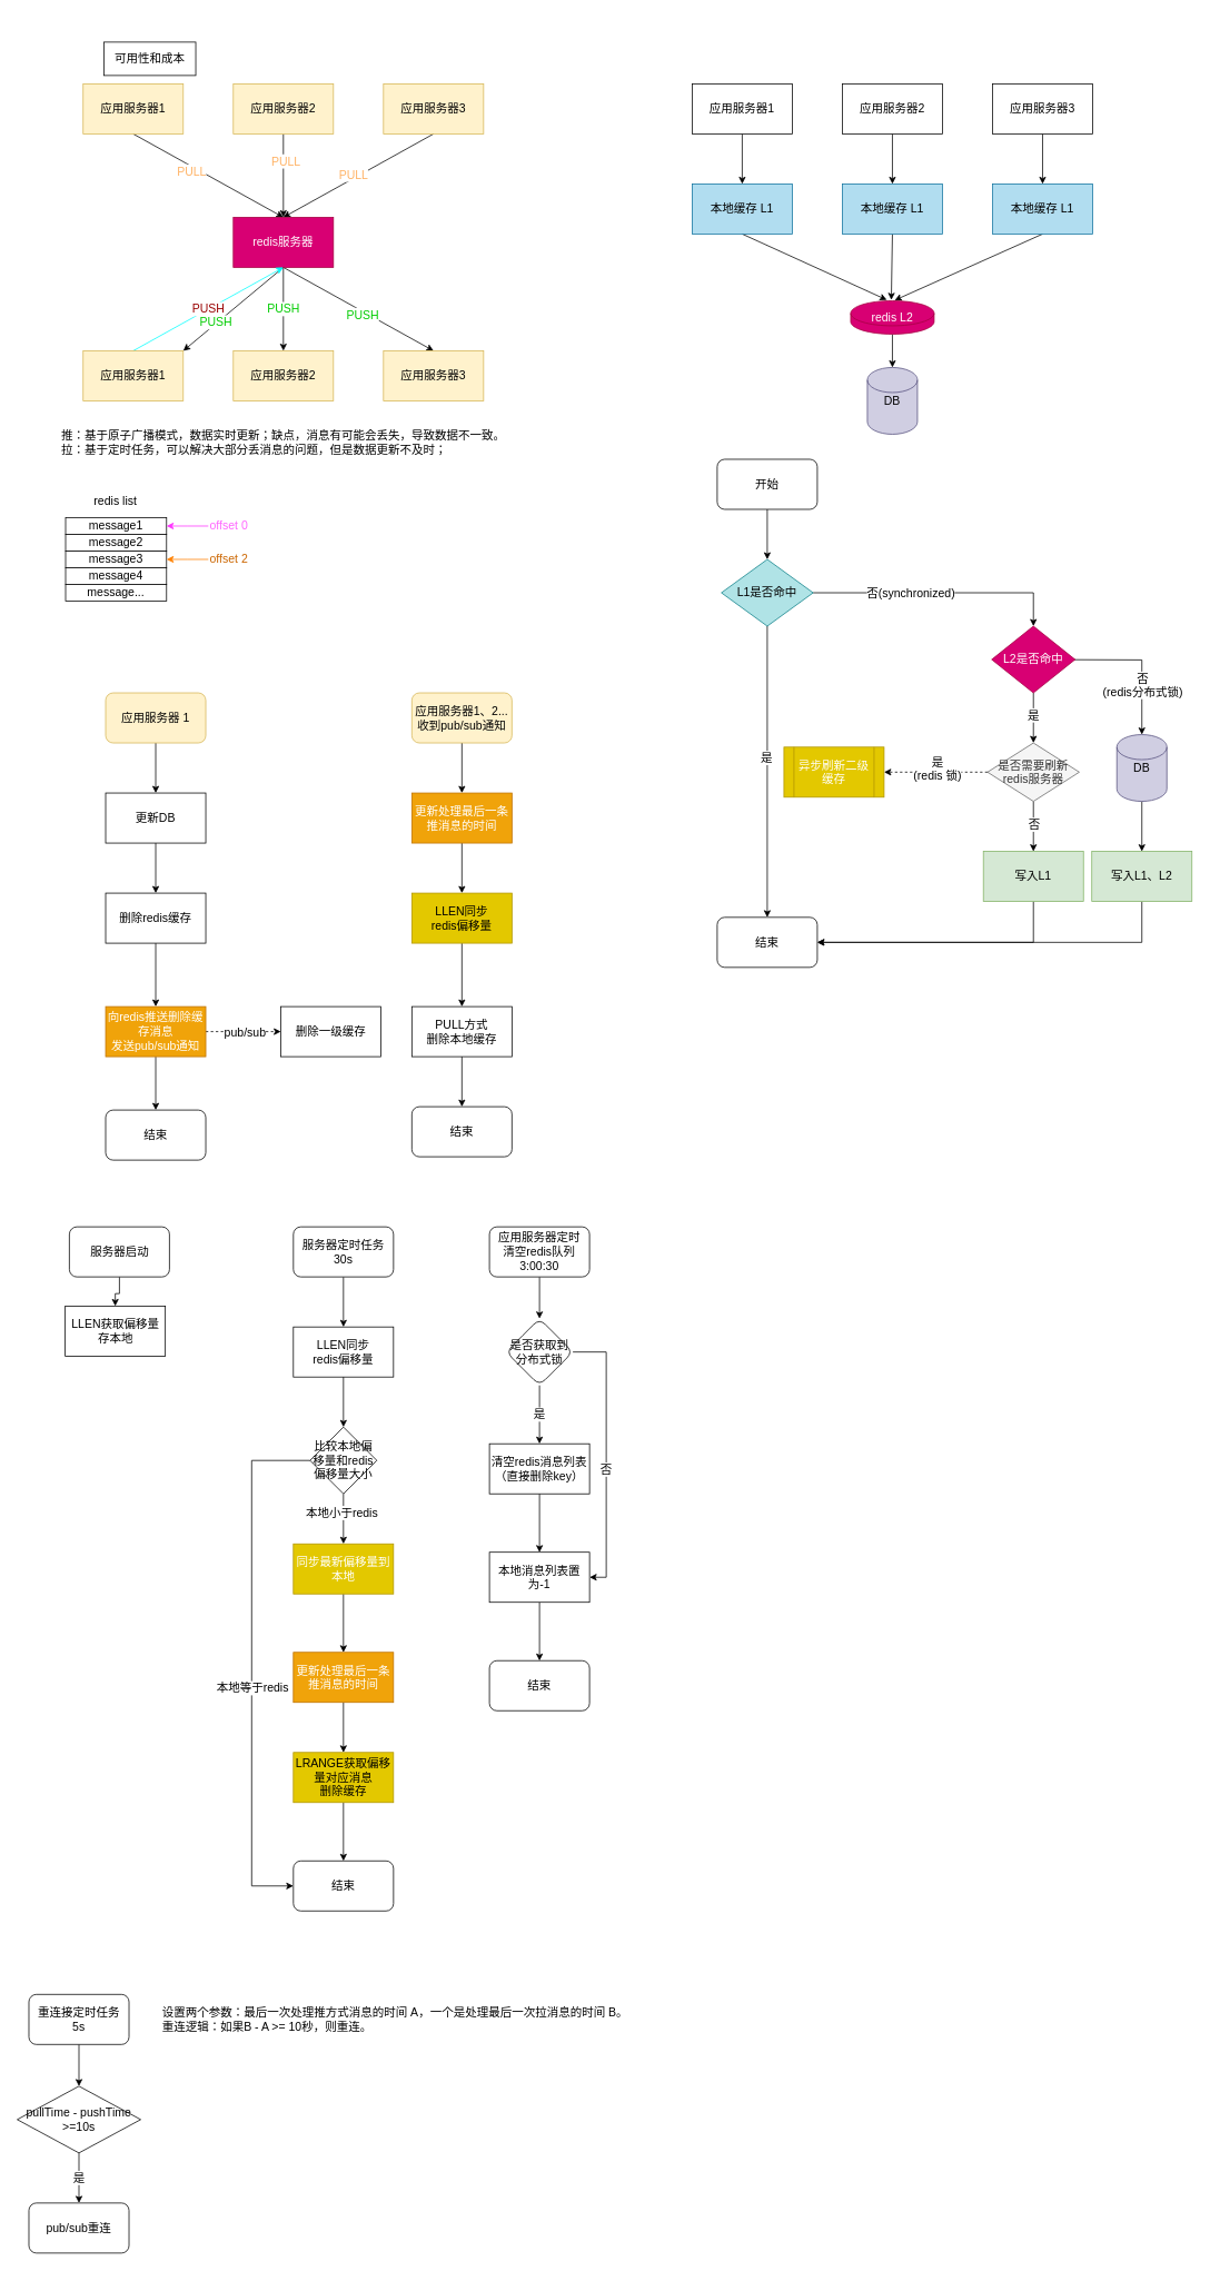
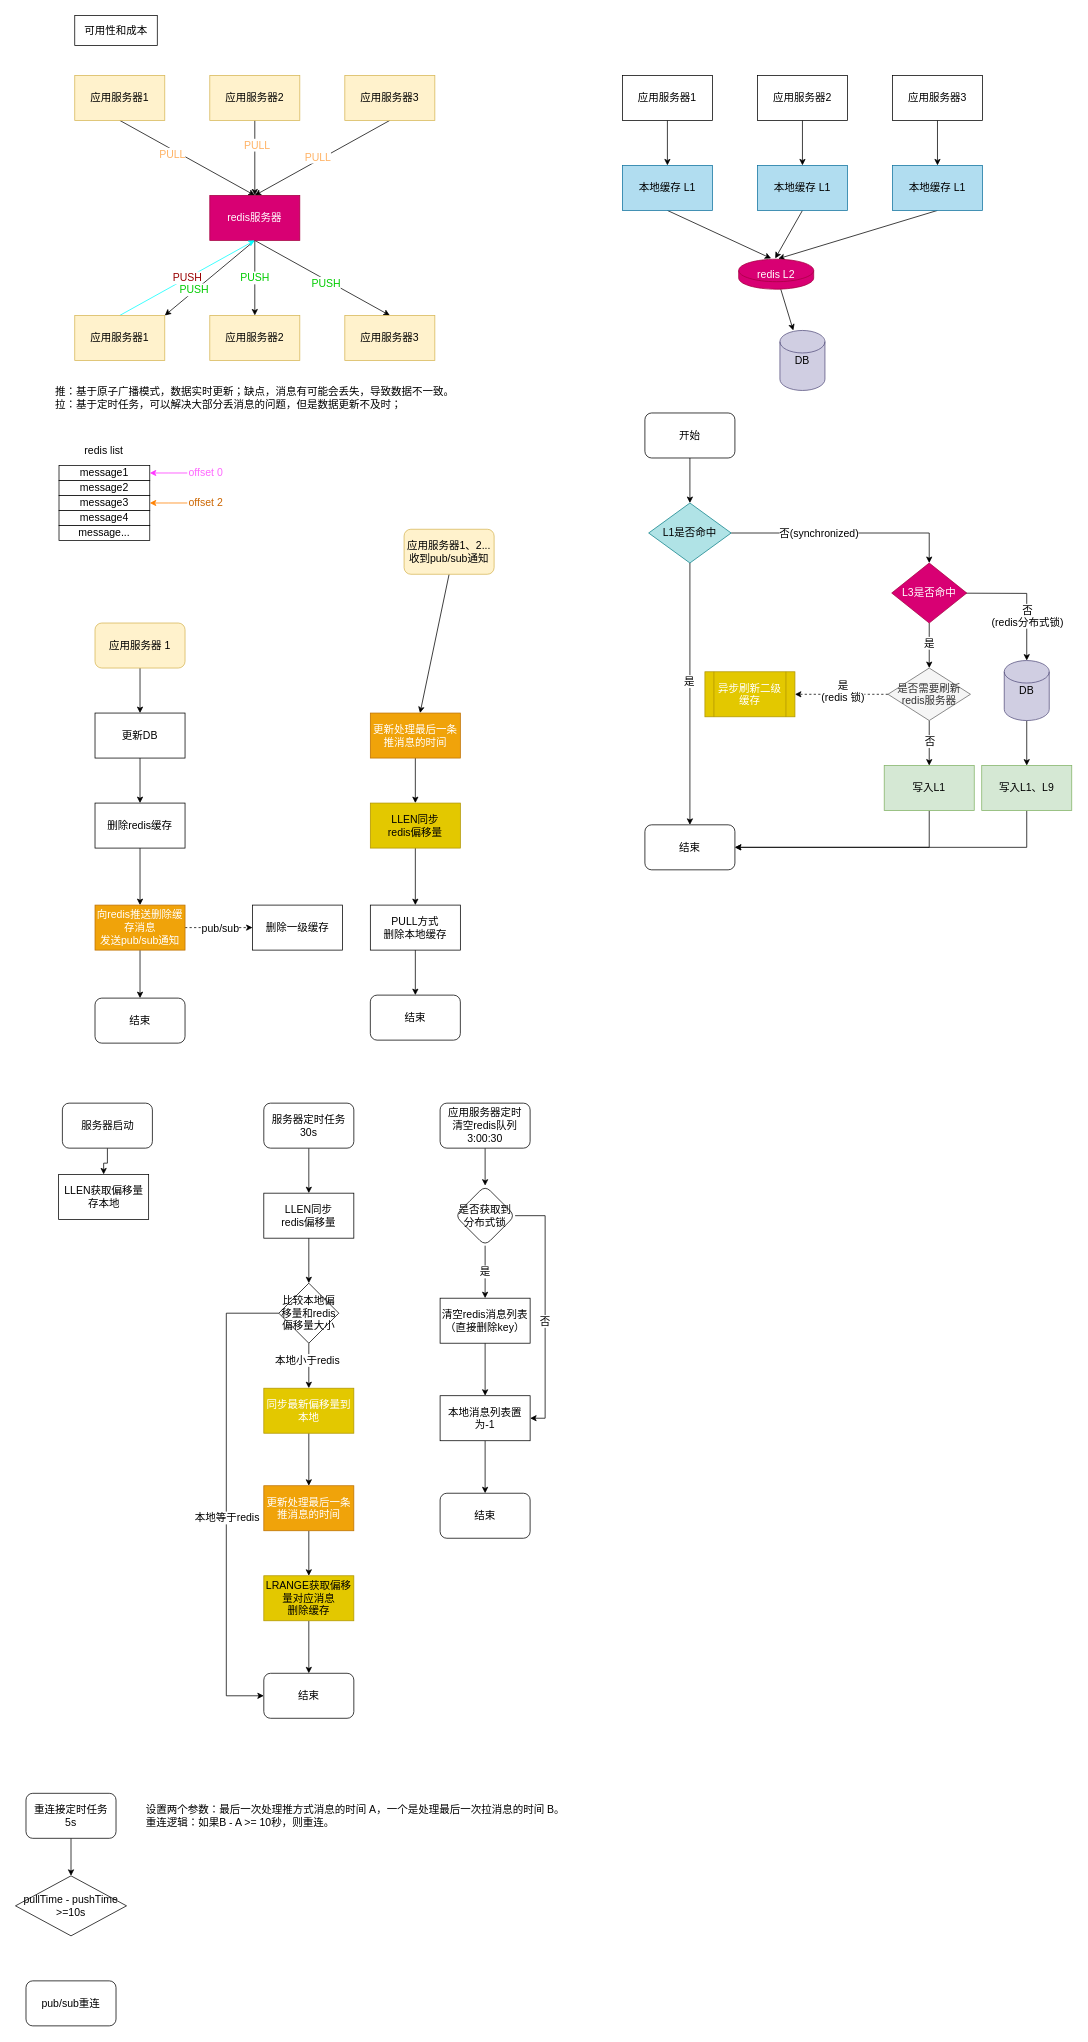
- <mxCell id="22" value="可用性和成本" style="rounded=0;whiteSpace=wrap;html=1;fontSize=14;" parent="1" vertex="1"><mxGeometry x="124" y="50" width="110" height="40" as="geometry" /></mxCell>
+ <mxCell id="22" value="可用性和成本" style="rounded=0;whiteSpace=wrap;html=1;fontSize=14;" parent="1" vertex="1"><mxGeometry x="99" width="110" height="40" as="geometry" y="20" /></mxCell>
- <mxCell id="78" value="&lt;font style=&quot;font-size: 14px&quot;&gt;redis L2&lt;/font&gt;" style="shape=cylinder2;whiteSpace=wrap;html=1;boundedLbl=1;backgroundOutline=1;size=15;fillColor=#d80073;strokeColor=#A50040;fontColor=#ffffff;fontSize=14;" parent="1" vertex="1"><mxGeometry x="1019" y="360" width="100" height="40" as="geometry" /></mxCell>
+ <mxCell id="78" value="&lt;font style=&quot;font-size: 14px&quot;&gt;redis L2&lt;/font&gt;" style="shape=cylinder2;whiteSpace=wrap;html=1;boundedLbl=1;backgroundOutline=1;size=15;fillColor=#d80073;strokeColor=#A50040;fontColor=#ffffff;fontSize=14;" parent="1" vertex="1"><mxGeometry x="984" y="345" width="100" height="40" as="geometry" /></mxCell>
- <mxCell id="107" value="L2是否命中" style="rhombus;whiteSpace=wrap;html=1;align=center;fontSize=14;fillColor=#d80073;strokeColor=#A50040;fontColor=#ffffff;" parent="1" vertex="1"><mxGeometry x="1188" y="750" width="100" height="80" as="geometry" /></mxCell>
+ <mxCell id="107" value="L3是否命中" style="rhombus;whiteSpace=wrap;html=1;align=center;fontSize=14;fillColor=#d80073;strokeColor=#A50040;fontColor=#ffffff;" parent="1" vertex="1"><mxGeometry x="1188" y="750" width="100" height="80" as="geometry" /></mxCell>
- <mxCell id="24" value="应用服务器1、2...收到pub/sub通知" style="rounded=1;whiteSpace=wrap;html=1;fontSize=14;fillColor=#fff2cc;strokeColor=#d6b656;" parent="1" vertex="1"><mxGeometry x="493" y="830" width="120" height="60" as="geometry" /></mxCell>
+ <mxCell id="24" value="应用服务器1、2...收到pub/sub通知" style="rounded=1;whiteSpace=wrap;html=1;fontSize=14;fillColor=#fff2cc;strokeColor=#d6b656;" parent="1" vertex="1"><mxGeometry x="538" y="705" width="120" height="60" as="geometry" /></mxCell>
- <mxCell id="118" value="写入L1、L2" style="rounded=0;whiteSpace=wrap;html=1;align=center;fontSize=14;fillColor=#d5e8d4;strokeColor=#82b366;" parent="1" vertex="1"><mxGeometry x="1308" y="1020" width="120" height="60" as="geometry" /></mxCell>
+ <mxCell id="118" value="写入L1、L9" style="rounded=0;whiteSpace=wrap;html=1;align=center;fontSize=14;fillColor=#d5e8d4;strokeColor=#82b366;" parent="1" vertex="1"><mxGeometry x="1308" y="1020" width="120" height="60" as="geometry" /></mxCell>
- <mxCell id="92" value="是" style="edgeStyle=none;rounded=0;orthogonalLoop=1;jettySize=auto;html=1;exitX=0.5;exitY=1;exitDx=0;exitDy=0;fillColor=#2930FF;fontSize=14;" parent="1" source="93" target="94" edge="1"><mxGeometry relative="1" as="geometry" /></mxCell>
